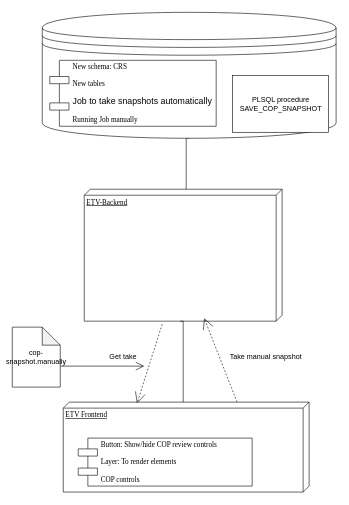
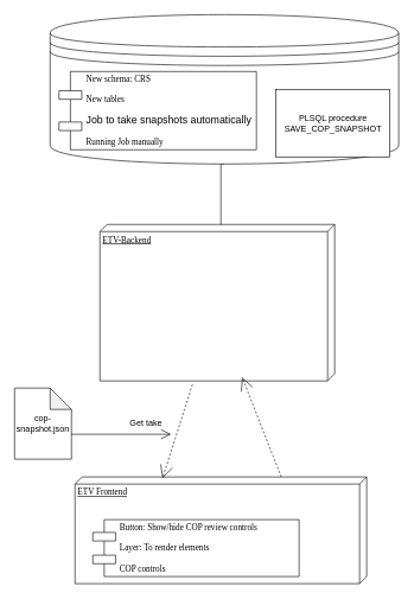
- <mxCell id="14" value="cop-snapshot.manually" style="shape=note;whiteSpace=wrap;html=1;backgroundOutline=1;darkOpacity=0.05;" vertex="1" parent="1"><mxGeometry x="20" y="545" width="80" height="100" as="geometry" /></mxCell>
+ <mxCell id="14" value="cop-snapshot.json" style="shape=note;whiteSpace=wrap;html=1;backgroundOutline=1;darkOpacity=0.05;" vertex="1" parent="1"><mxGeometry x="20" y="545" width="80" height="100" as="geometry" /></mxCell>
- <mxCell id="9" value="Take manual snapshot" style="text;html=1;strokeColor=none;fillColor=none;align=center;verticalAlign=middle;whiteSpace=wrap;rounded=0;" vertex="1" parent="1"><mxGeometry x="362.5" y="580" width="160" height="30" as="geometry" /></mxCell>
- <mxCell id="8" style="edgeStyle=orthogonalEdgeStyle;rounded=0;html=1;labelBackgroundColor=none;startArrow=none;startFill=0;startSize=8;endArrow=none;endFill=0;endSize=16;fontFamily=Verdana;fontSize=12;entryX=0;entryY=0;entryDx=220;entryDy=170;entryPerimeter=0;" parent="1" source="3" target="2" edge="1"><mxGeometry relative="1" as="geometry"><Array as="points"><mxPoint x="305" y="535" /></Array></mxGeometry></mxCell>
